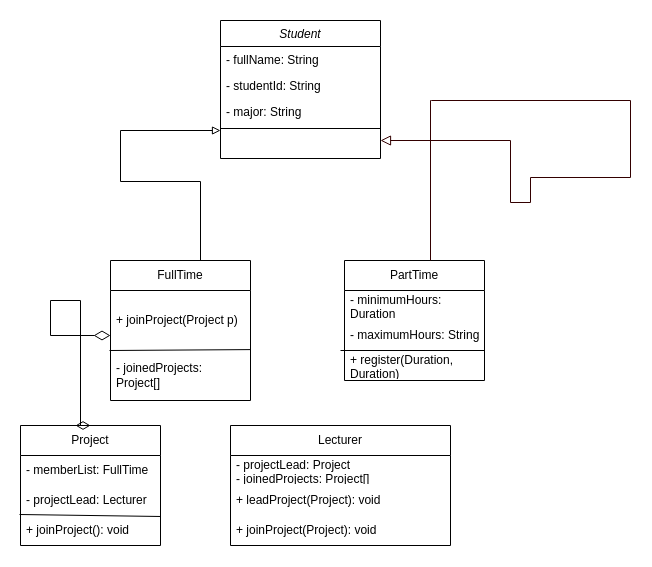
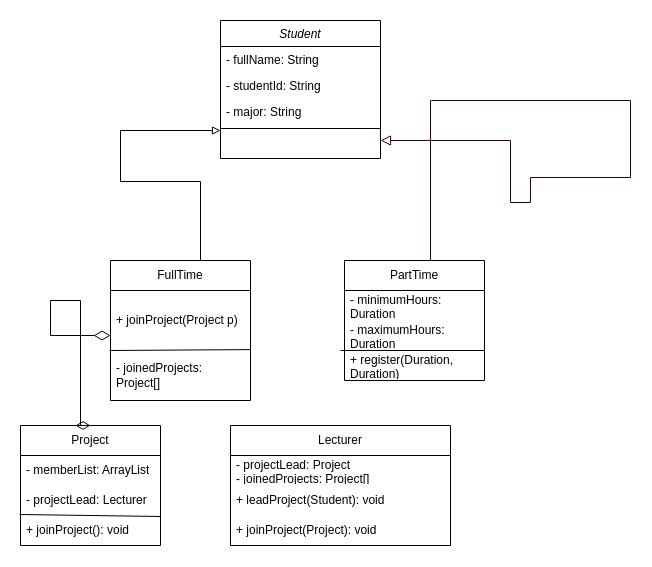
- <mxCell id="9" value="- maximumHours: String" style="text;strokeColor=none;fillColor=none;align=left;verticalAlign=middle;spacingLeft=4;spacingRight=4;overflow=hidden;points=[[0,0.5],[1,0.5]];portConstraint=eastwest;rotatable=0;whiteSpace=wrap;html=1;" parent="7" vertex="1"><mxGeometry y="60" width="140" height="30" as="geometry" /></mxCell>
+ <mxCell id="9" value="- maximumHours: Duration" style="text;strokeColor=none;fillColor=none;align=left;verticalAlign=middle;spacingLeft=4;spacingRight=4;overflow=hidden;points=[[0,0.5],[1,0.5]];portConstraint=eastwest;rotatable=0;whiteSpace=wrap;html=1;" parent="7" vertex="1"><mxGeometry y="60" width="140" height="30" as="geometry" /></mxCell>
- <mxCell id="21" value="- memberList: FullTime" style="text;strokeColor=none;fillColor=none;align=left;verticalAlign=middle;spacingLeft=4;spacingRight=4;overflow=hidden;points=[[0,0.5],[1,0.5]];portConstraint=eastwest;rotatable=0;whiteSpace=wrap;html=1;" parent="20" vertex="1"><mxGeometry y="30" width="140" height="30" as="geometry" /></mxCell>
+ <mxCell id="21" value="- memberList: ArrayList" style="text;strokeColor=none;fillColor=none;align=left;verticalAlign=middle;spacingLeft=4;spacingRight=4;overflow=hidden;points=[[0,0.5],[1,0.5]];portConstraint=eastwest;rotatable=0;whiteSpace=wrap;html=1;" parent="20" vertex="1"><mxGeometry y="30" width="140" height="30" as="geometry" /></mxCell>
- <mxCell id="18" value="+ leadProject(Project): void" style="text;strokeColor=none;fillColor=none;align=left;verticalAlign=middle;spacingLeft=4;spacingRight=4;overflow=hidden;points=[[0,0.5],[1,0.5]];portConstraint=eastwest;rotatable=0;whiteSpace=wrap;html=1;" parent="16" vertex="1"><mxGeometry y="60" width="220" height="30" as="geometry" /></mxCell>
+ <mxCell id="18" value="+ leadProject(Student): void" style="text;strokeColor=none;fillColor=none;align=left;verticalAlign=middle;spacingLeft=4;spacingRight=4;overflow=hidden;points=[[0,0.5],[1,0.5]];portConstraint=eastwest;rotatable=0;whiteSpace=wrap;html=1;" parent="16" vertex="1"><mxGeometry y="60" width="220" height="30" as="geometry" /></mxCell>
